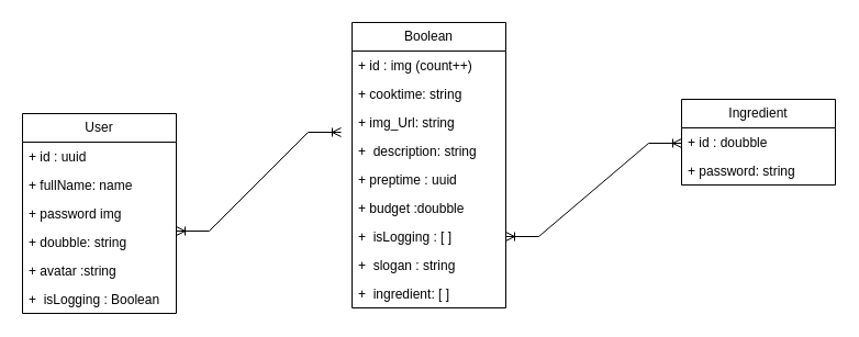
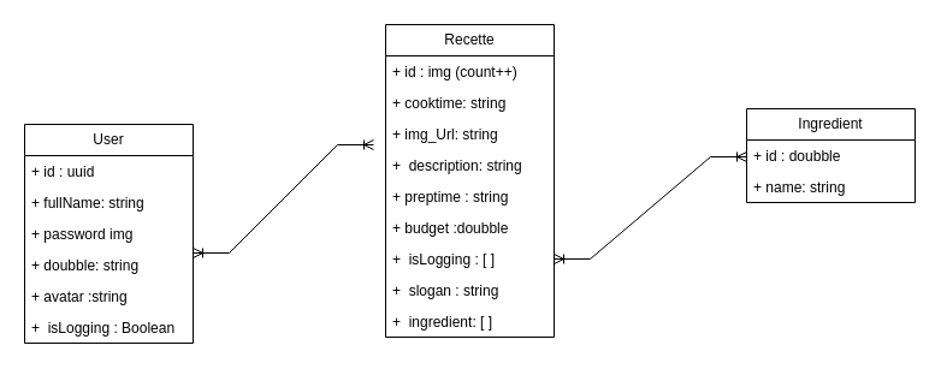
- <mxCell id="12" value="Boolean" style="swimlane;fontStyle=0;childLayout=stackLayout;horizontal=1;startSize=26;fillColor=none;horizontalStack=0;resizeParent=1;resizeParentMax=0;resizeLast=0;collapsible=1;marginBottom=0;whiteSpace=wrap;html=1;" vertex="1" parent="1"><mxGeometry x="320" y="20" width="140" height="260" as="geometry" /></mxCell>
+ <mxCell id="12" value="Recette" style="swimlane;fontStyle=0;childLayout=stackLayout;horizontal=1;startSize=26;fillColor=none;horizontalStack=0;resizeParent=1;resizeParentMax=0;resizeLast=0;collapsible=1;marginBottom=0;whiteSpace=wrap;html=1;" vertex="1" parent="1"><mxGeometry x="320" y="20" width="140" height="260" as="geometry" /></mxCell>
- <mxCell id="11" value="+ password: string" style="text;strokeColor=none;fillColor=none;align=left;verticalAlign=top;spacingLeft=4;spacingRight=4;overflow=hidden;rotatable=0;points=[[0,0.5],[1,0.5]];portConstraint=eastwest;whiteSpace=wrap;html=1;" vertex="1" parent="9"><mxGeometry y="52" width="140" height="26" as="geometry" /></mxCell>
+ <mxCell id="11" value="+ name: string" style="text;strokeColor=none;fillColor=none;align=left;verticalAlign=top;spacingLeft=4;spacingRight=4;overflow=hidden;rotatable=0;points=[[0,0.5],[1,0.5]];portConstraint=eastwest;whiteSpace=wrap;html=1;" vertex="1" parent="9"><mxGeometry y="52" width="140" height="26" as="geometry" /></mxCell>
- <mxCell id="17" value="+ preptime : uuid" style="text;strokeColor=none;fillColor=none;align=left;verticalAlign=top;spacingLeft=4;spacingRight=4;overflow=hidden;rotatable=0;points=[[0,0.5],[1,0.5]];portConstraint=eastwest;whiteSpace=wrap;html=1;" vertex="1" parent="12"><mxGeometry y="130" width="140" height="26" as="geometry" /></mxCell>
+ <mxCell id="17" value="+ preptime : string" style="text;strokeColor=none;fillColor=none;align=left;verticalAlign=top;spacingLeft=4;spacingRight=4;overflow=hidden;rotatable=0;points=[[0,0.5],[1,0.5]];portConstraint=eastwest;whiteSpace=wrap;html=1;" vertex="1" parent="12"><mxGeometry y="130" width="140" height="26" as="geometry" /></mxCell>
- <mxCell id="4" value="+ fullName: name" style="text;strokeColor=none;fillColor=none;align=left;verticalAlign=top;spacingLeft=4;spacingRight=4;overflow=hidden;rotatable=0;points=[[0,0.5],[1,0.5]];portConstraint=eastwest;whiteSpace=wrap;html=1;" vertex="1" parent="2"><mxGeometry y="52" width="140" height="26" as="geometry" /></mxCell>
+ <mxCell id="4" value="+ fullName: string" style="text;strokeColor=none;fillColor=none;align=left;verticalAlign=top;spacingLeft=4;spacingRight=4;overflow=hidden;rotatable=0;points=[[0,0.5],[1,0.5]];portConstraint=eastwest;whiteSpace=wrap;html=1;" vertex="1" parent="2"><mxGeometry y="52" width="140" height="26" as="geometry" /></mxCell>
